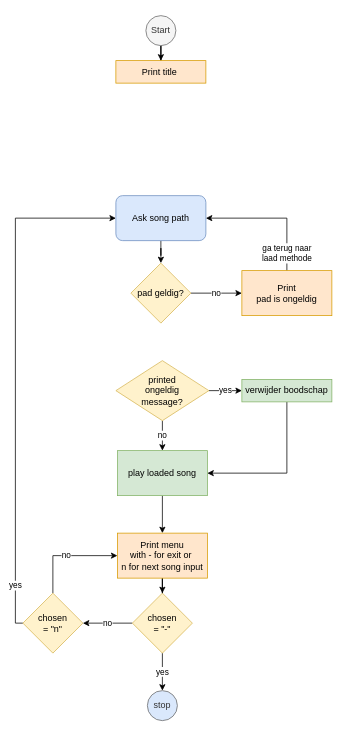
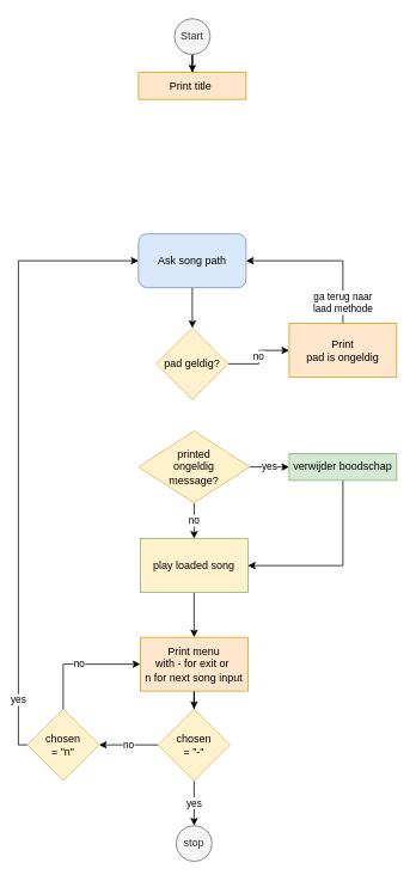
- <mxCell id="10" value="pad geldig?" style="rhombus;whiteSpace=wrap;html=1;fillColor=#fff2cc;strokeColor=#d6b656;" parent="1" vertex="1"><mxGeometry x="174" y="350" width="80" height="80" as="geometry" /></mxCell>
+ <mxCell id="10" value="pad geldig?" style="rhombus;whiteSpace=wrap;html=1;fillColor=#fff2cc;strokeColor=#d6b656;" parent="1" vertex="1"><mxGeometry x="174" y="365" width="80" height="80" as="geometry" /></mxCell>
- <mxCell id="5" value="play loaded song" style="rounded=0;whiteSpace=wrap;html=1;fillColor=#d5e8d4;strokeColor=#82b366;" parent="1" vertex="1"><mxGeometry x="156" y="600" width="120" height="60" as="geometry" /></mxCell>
+ <mxCell id="5" value="play loaded song" style="rounded=0;whiteSpace=wrap;html=1;fillColor=#fff2cc;strokeColor=#82b366;" parent="1" vertex="1"><mxGeometry x="156" y="600" width="120" height="60" as="geometry" /></mxCell>
- <mxCell id="18" value="stop" style="ellipse;whiteSpace=wrap;html=1;aspect=fixed;fillColor=#dae8fc;fontColor=#333333;strokeColor=#666666;" vertex="1" parent="1"><mxGeometry x="196" y="920" width="40" height="40" as="geometry" /></mxCell>
+ <mxCell id="18" value="stop" style="ellipse;whiteSpace=wrap;html=1;aspect=fixed;fillColor=#f5f5f5;fontColor=#333333;strokeColor=#666666;" vertex="1" parent="1"><mxGeometry x="196" y="920" width="40" height="40" as="geometry" /></mxCell>
